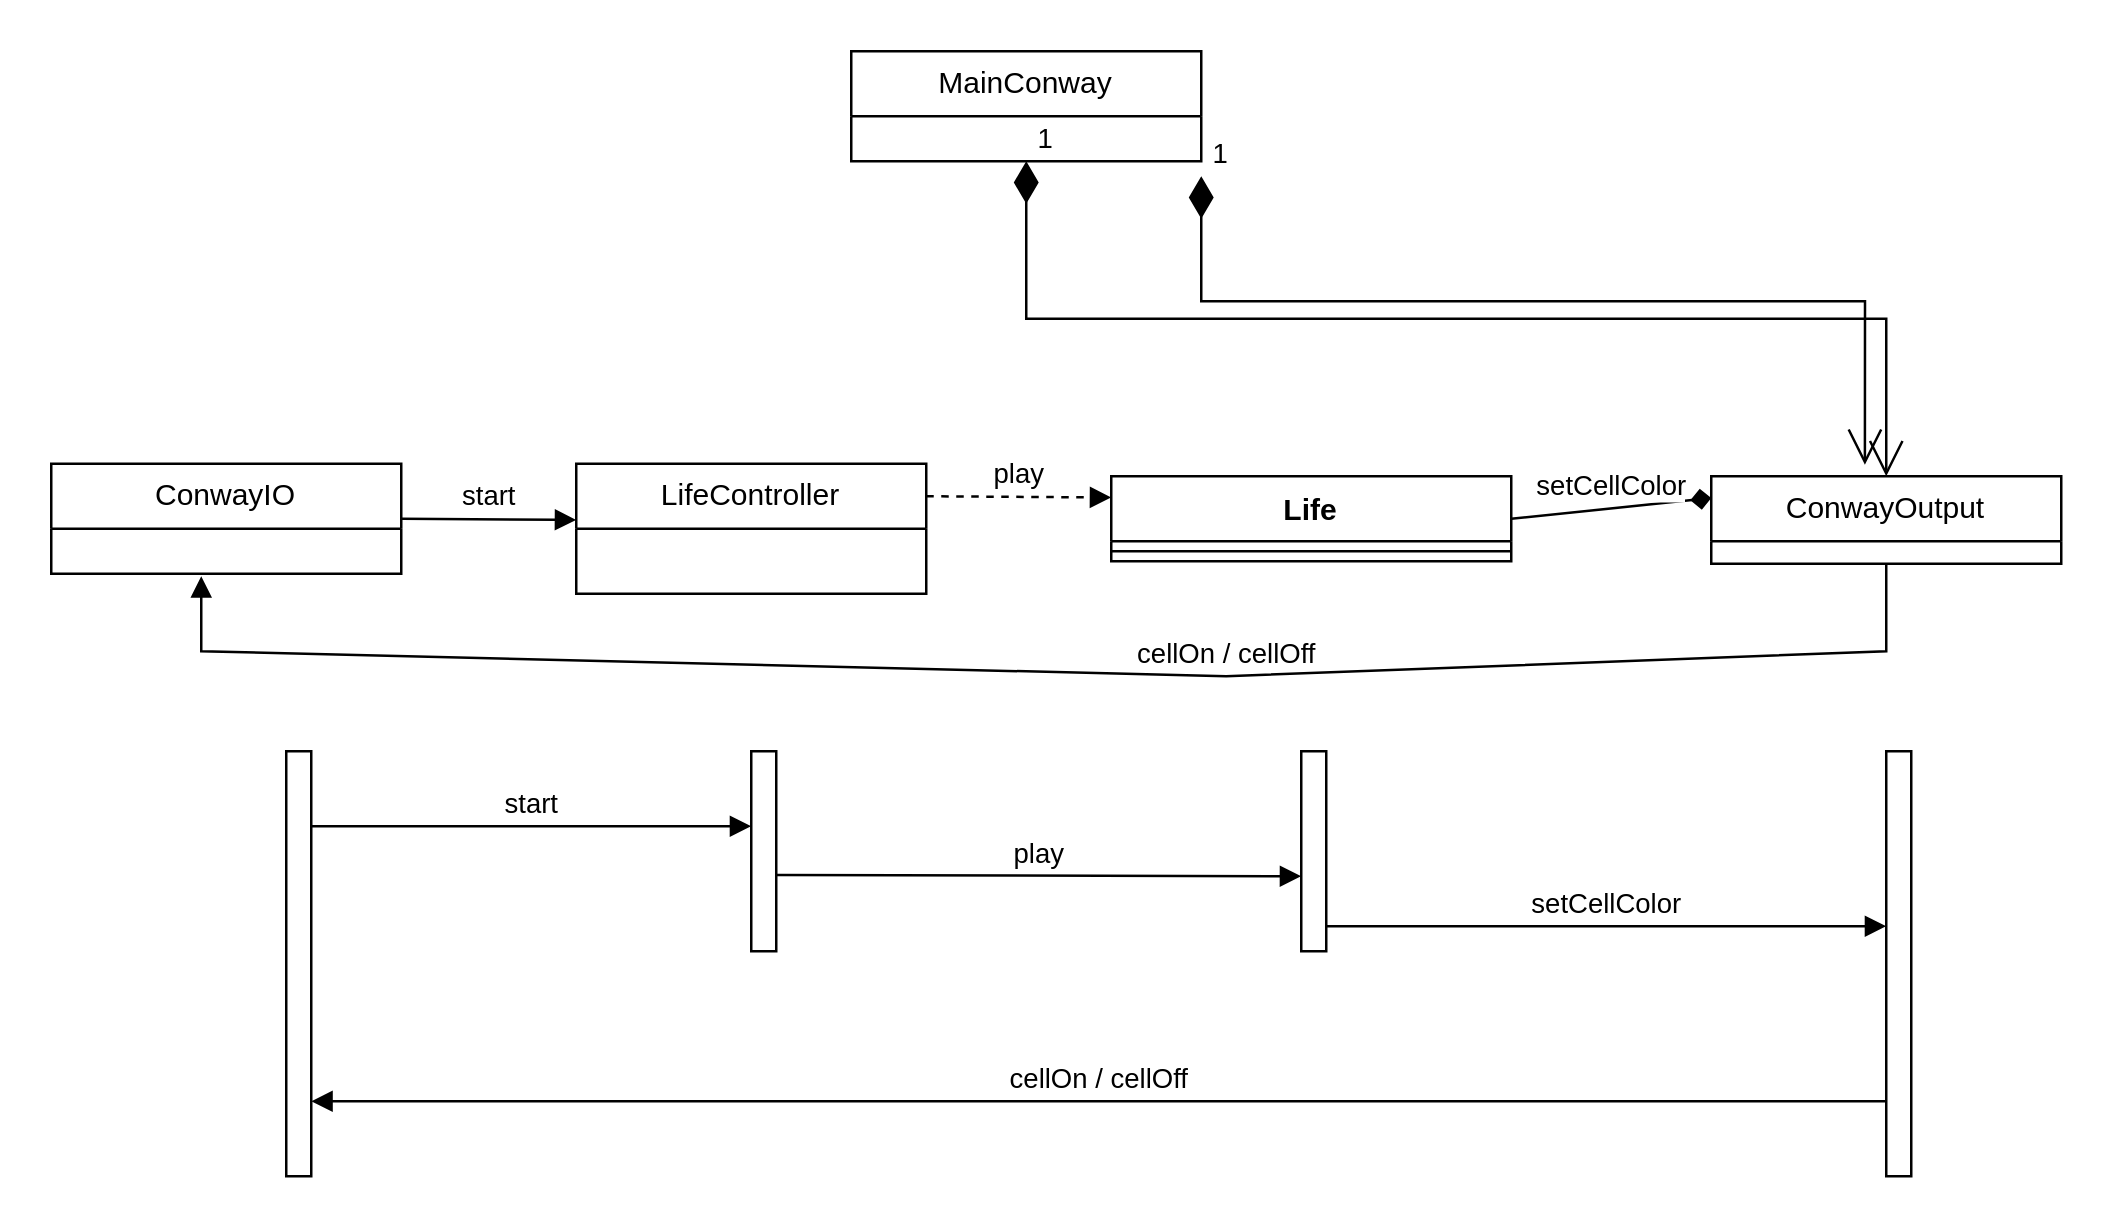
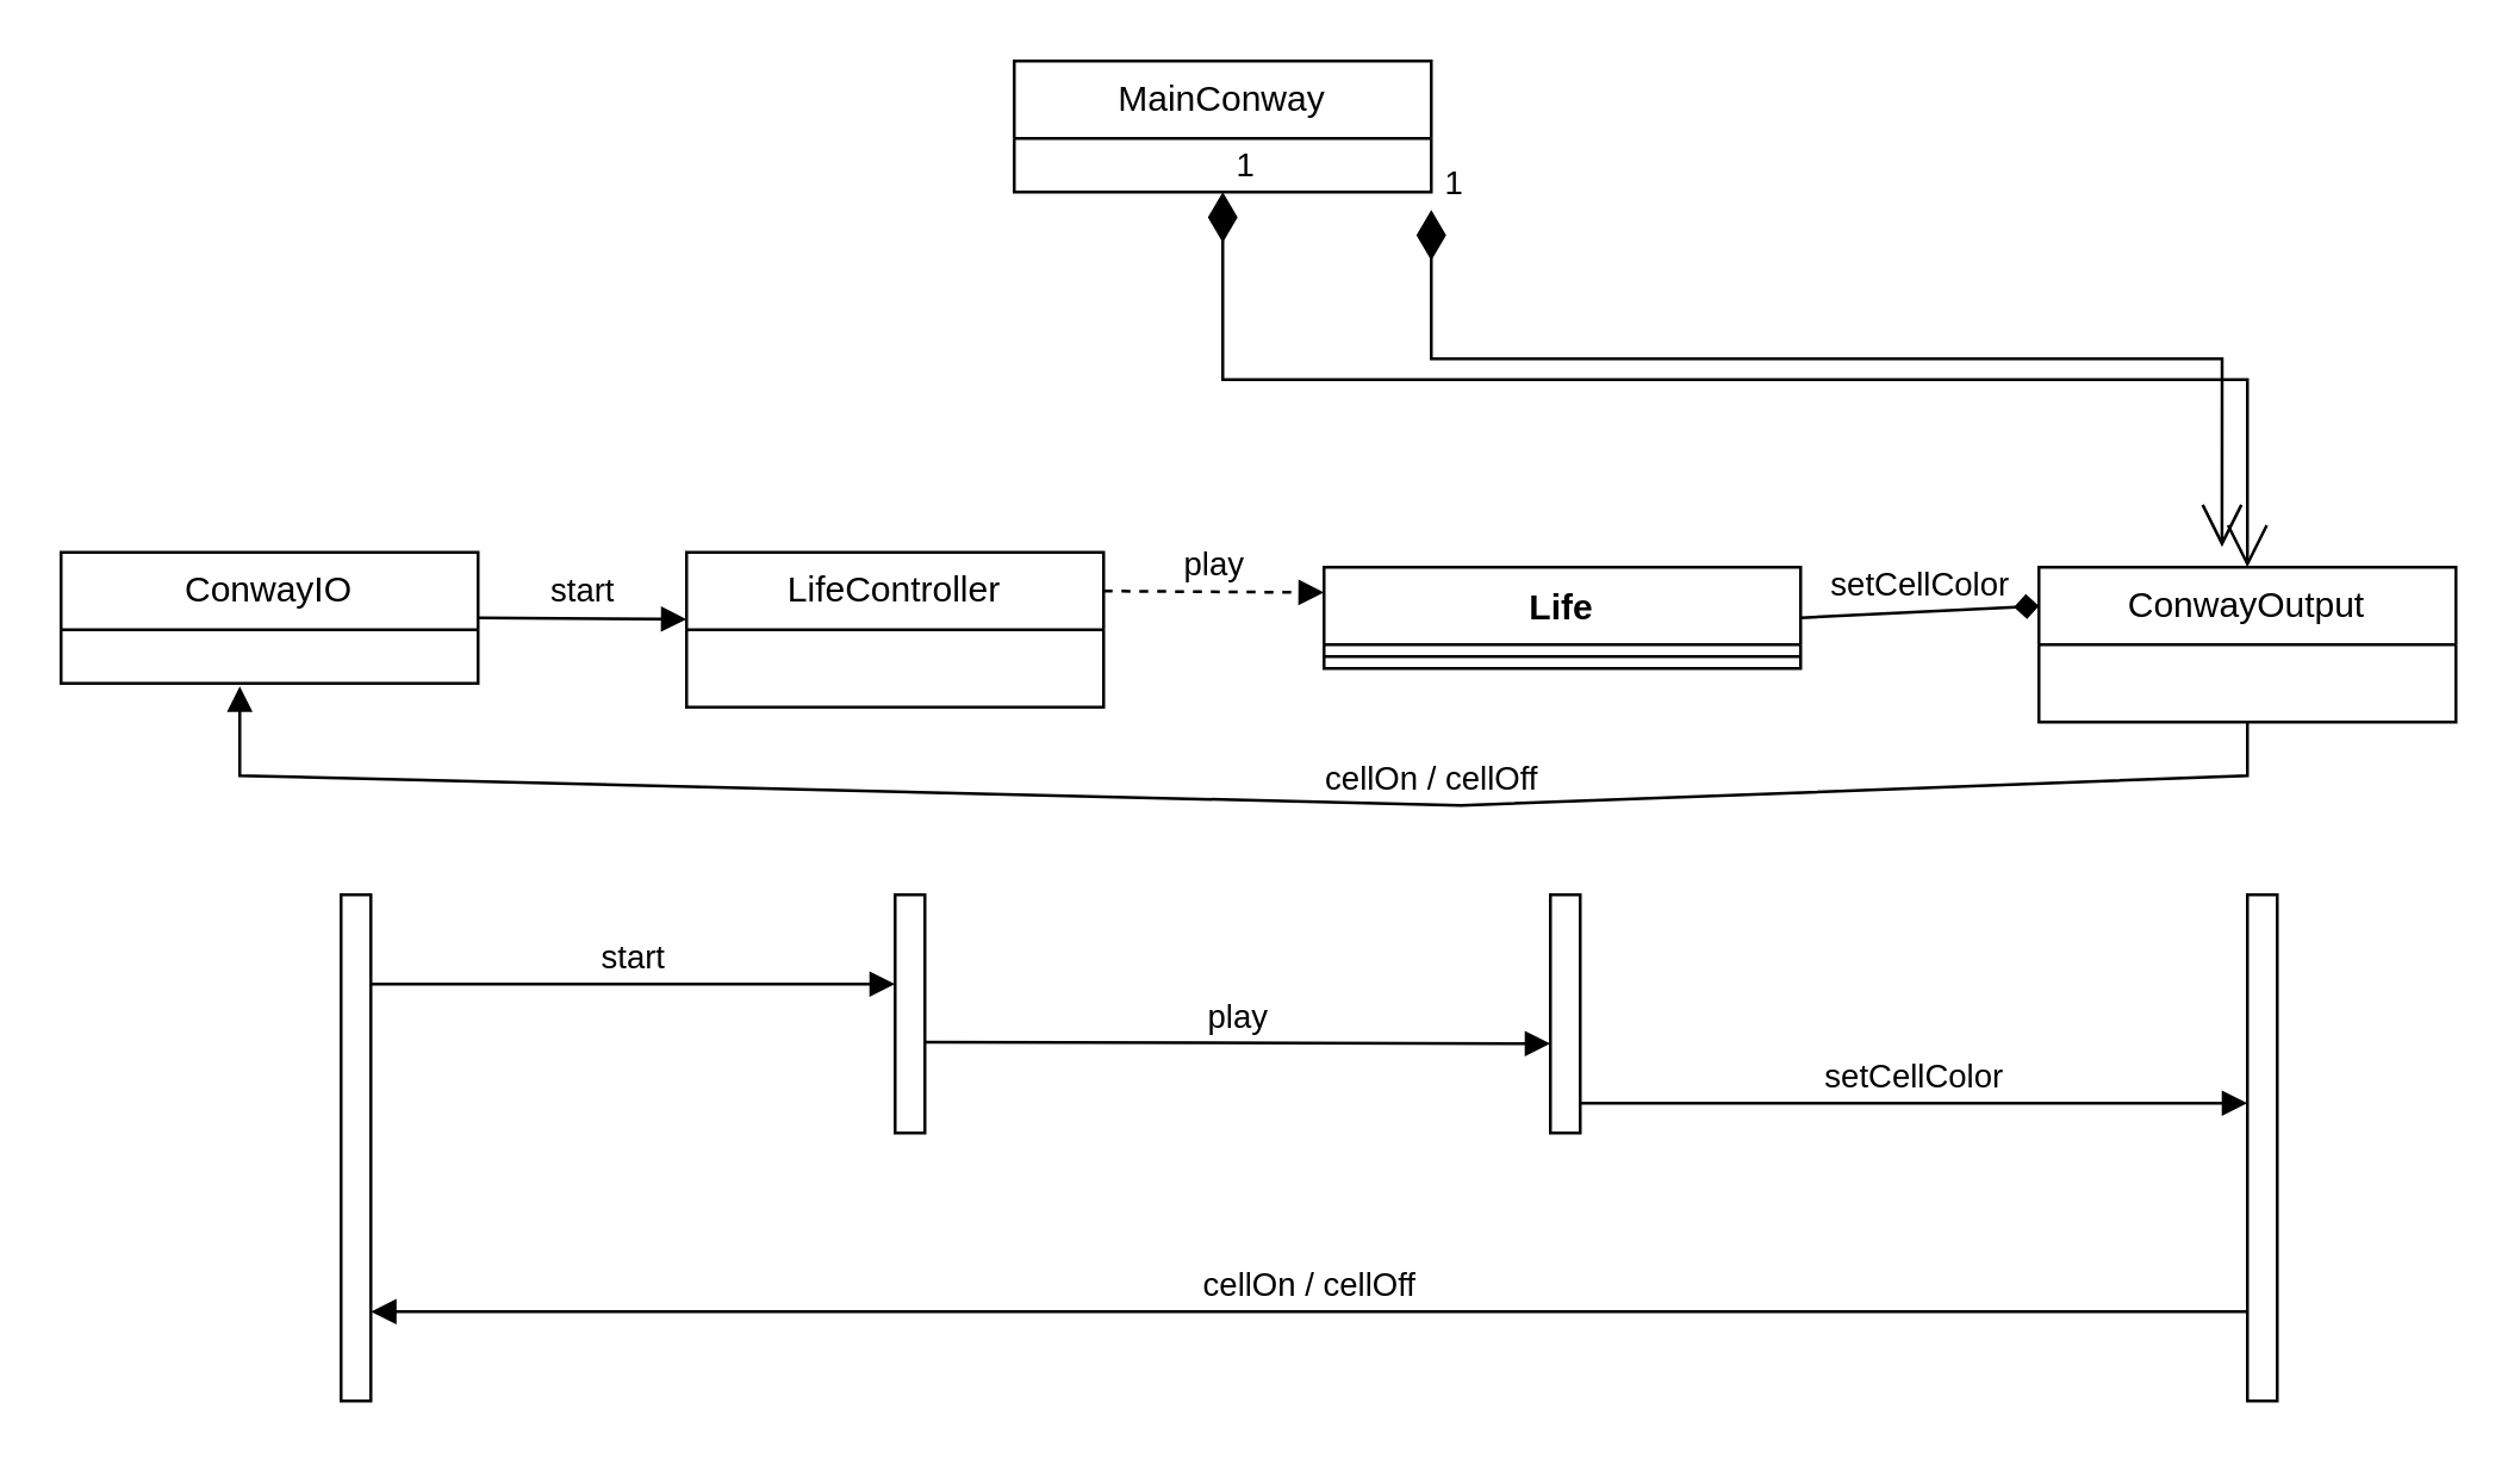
- <mxCell id="6" value="ConwayOutput" style="swimlane;fontStyle=0;childLayout=stackLayout;horizontal=1;startSize=26;fillColor=none;horizontalStack=0;resizeParent=1;resizeParentMax=0;resizeLast=0;collapsible=1;marginBottom=0;whiteSpace=wrap;html=1;" vertex="1" parent="1"><mxGeometry x="684" y="190" width="140" height="35" as="geometry" /></mxCell>
+ <mxCell id="6" value="ConwayOutput" style="swimlane;fontStyle=0;childLayout=stackLayout;horizontal=1;startSize=26;fillColor=none;horizontalStack=0;resizeParent=1;resizeParentMax=0;resizeLast=0;collapsible=1;marginBottom=0;whiteSpace=wrap;html=1;" vertex="1" parent="1"><mxGeometry x="684" y="190" width="140" height="52" as="geometry" /></mxCell>
